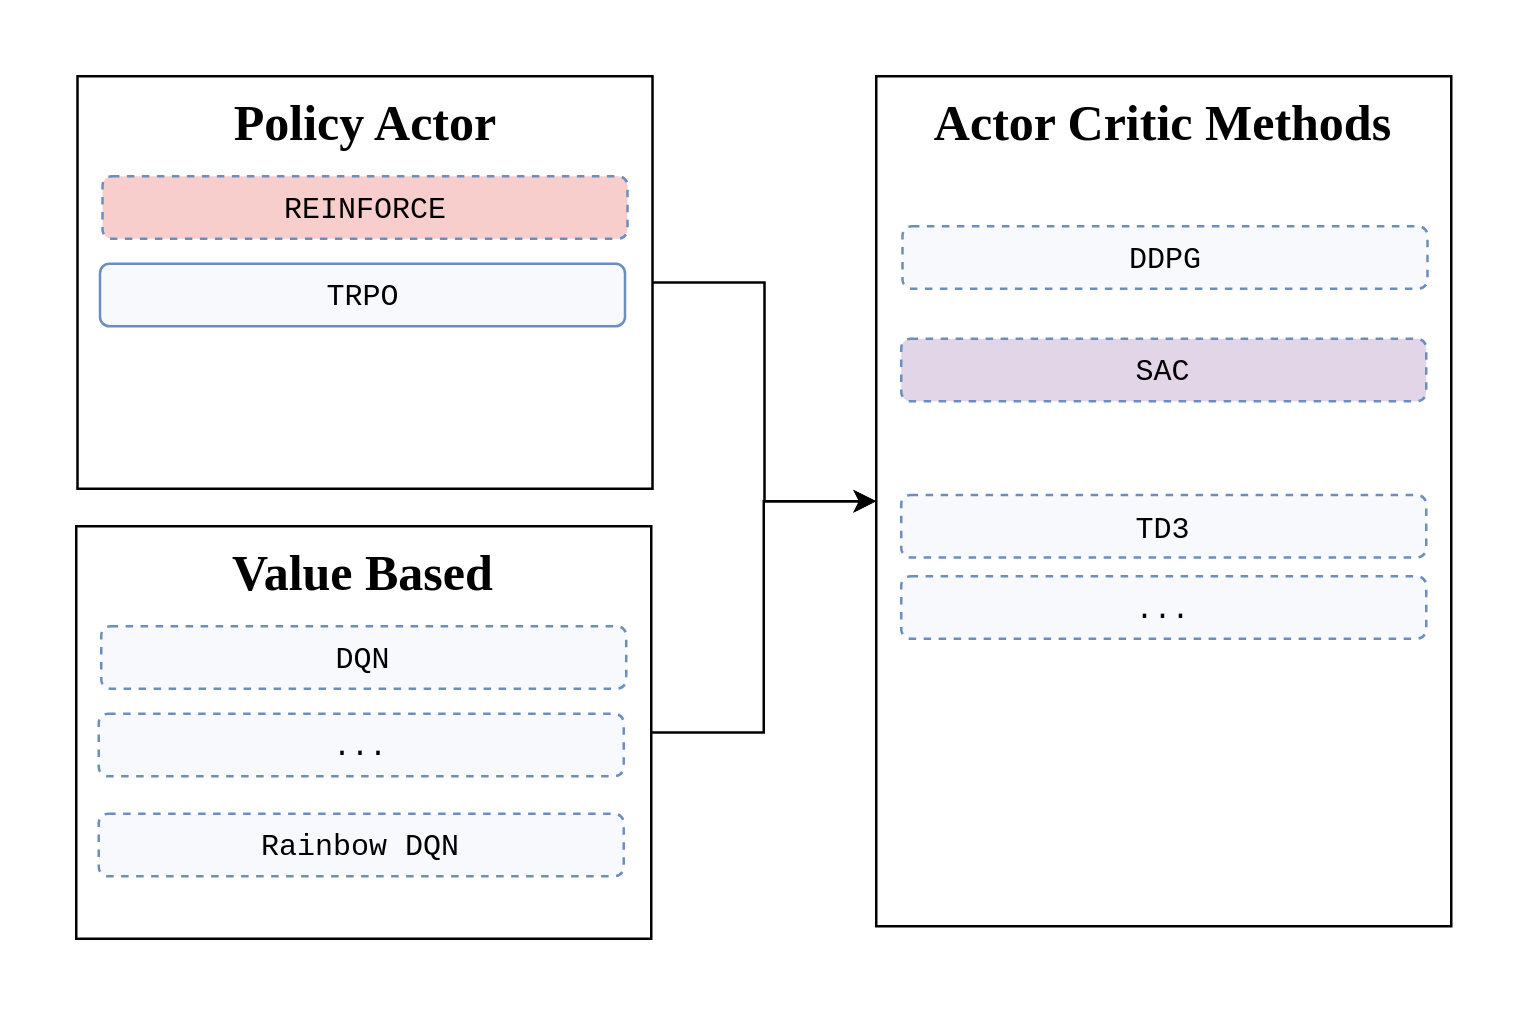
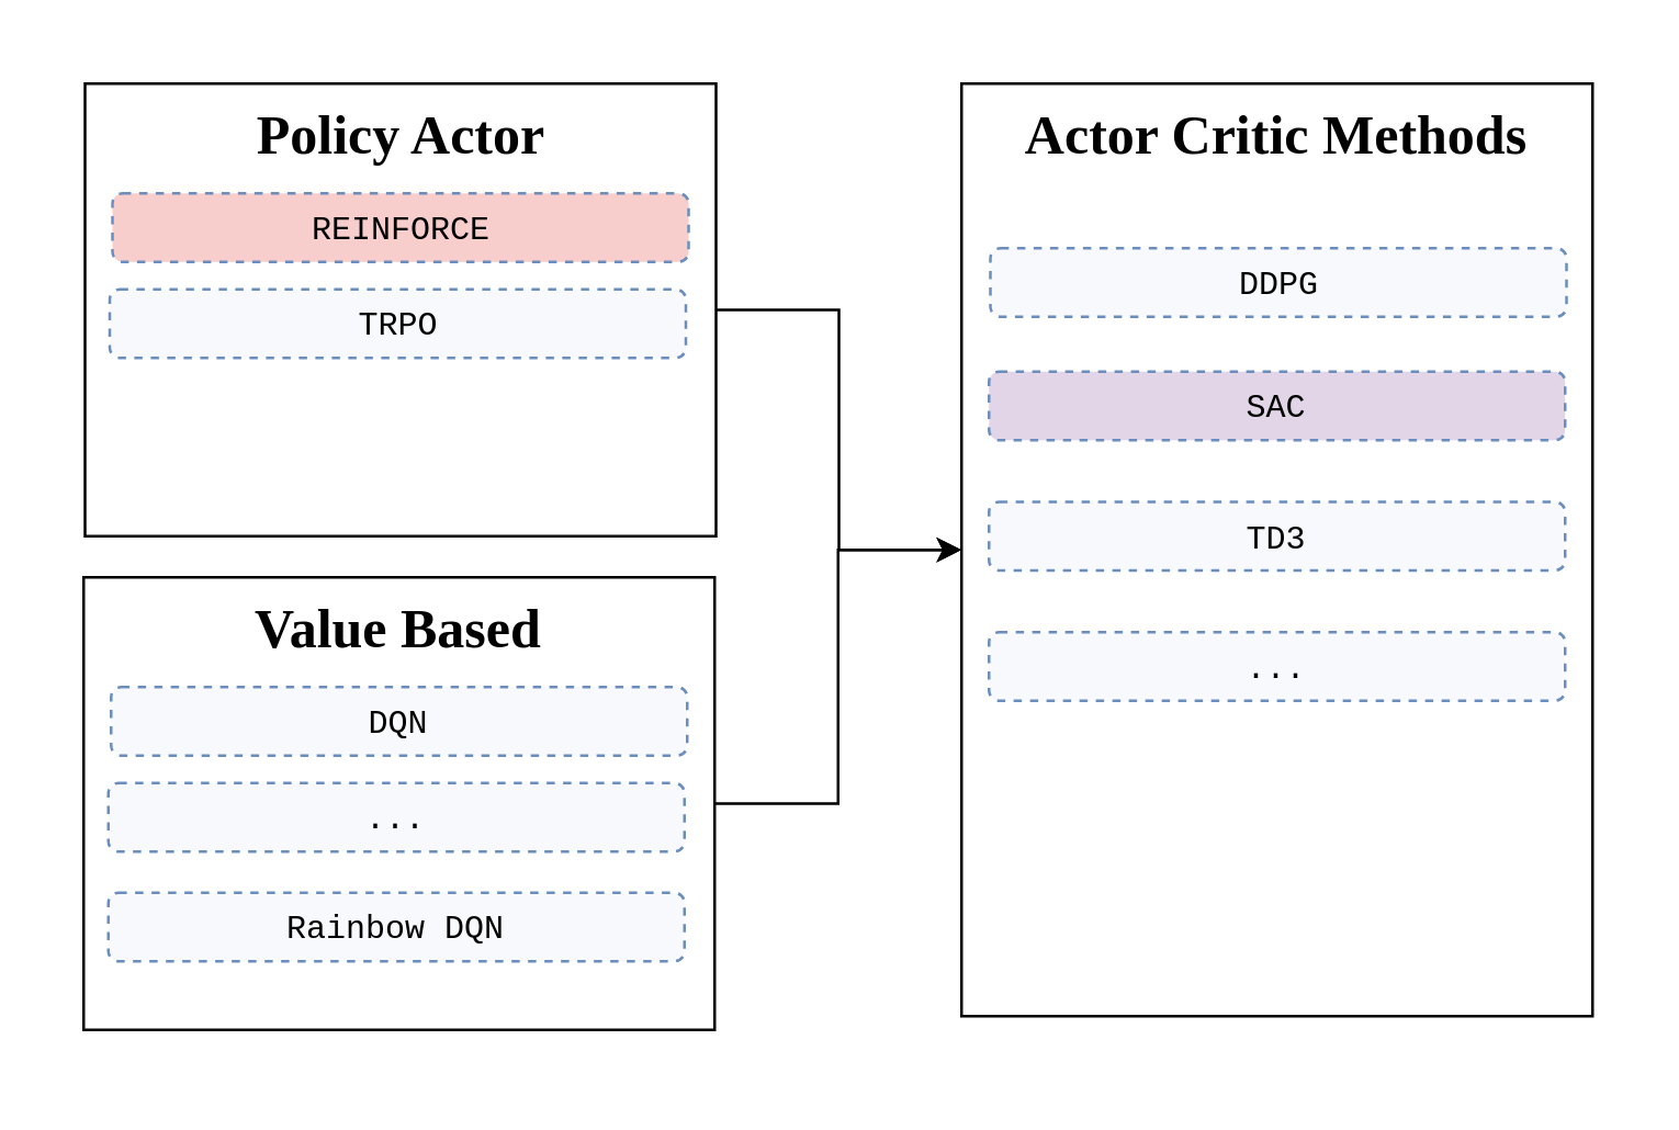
- <mxCell id="6" value="TRPO" style="rounded=1;whiteSpace=wrap;html=1;fillColor=#F7F9FC;strokeColor=#6c8ebf;horizontal=1;verticalAlign=top;dashed=0;fontFamily=Courier New;fontStyle=0;" parent="1" vertex="1"><mxGeometry x="39.5" y="105" width="210" height="25" as="geometry" /></mxCell>
+ <mxCell id="6" value="TRPO" style="rounded=1;whiteSpace=wrap;html=1;fillColor=#F7F9FC;strokeColor=#6c8ebf;horizontal=1;verticalAlign=top;dashed=1;fontFamily=Courier New;fontStyle=0" parent="1" vertex="1"><mxGeometry x="39.5" y="105" width="210" height="25" as="geometry" /></mxCell>
- <mxCell id="15" value="TD3" style="rounded=1;whiteSpace=wrap;html=1;fillColor=#F7F9FC;strokeColor=#6c8ebf;horizontal=1;verticalAlign=top;dashed=1;fontFamily=Courier New;fontStyle=0" parent="1" vertex="1"><mxGeometry x="360" y="197.5" width="210" height="25" as="geometry" /></mxCell>
+ <mxCell id="15" value="TD3" style="rounded=1;whiteSpace=wrap;html=1;fillColor=#F7F9FC;strokeColor=#6c8ebf;horizontal=1;verticalAlign=top;dashed=1;fontFamily=Courier New;fontStyle=0" parent="1" vertex="1"><mxGeometry x="360" y="182.5" width="210" height="25" as="geometry" /></mxCell>
